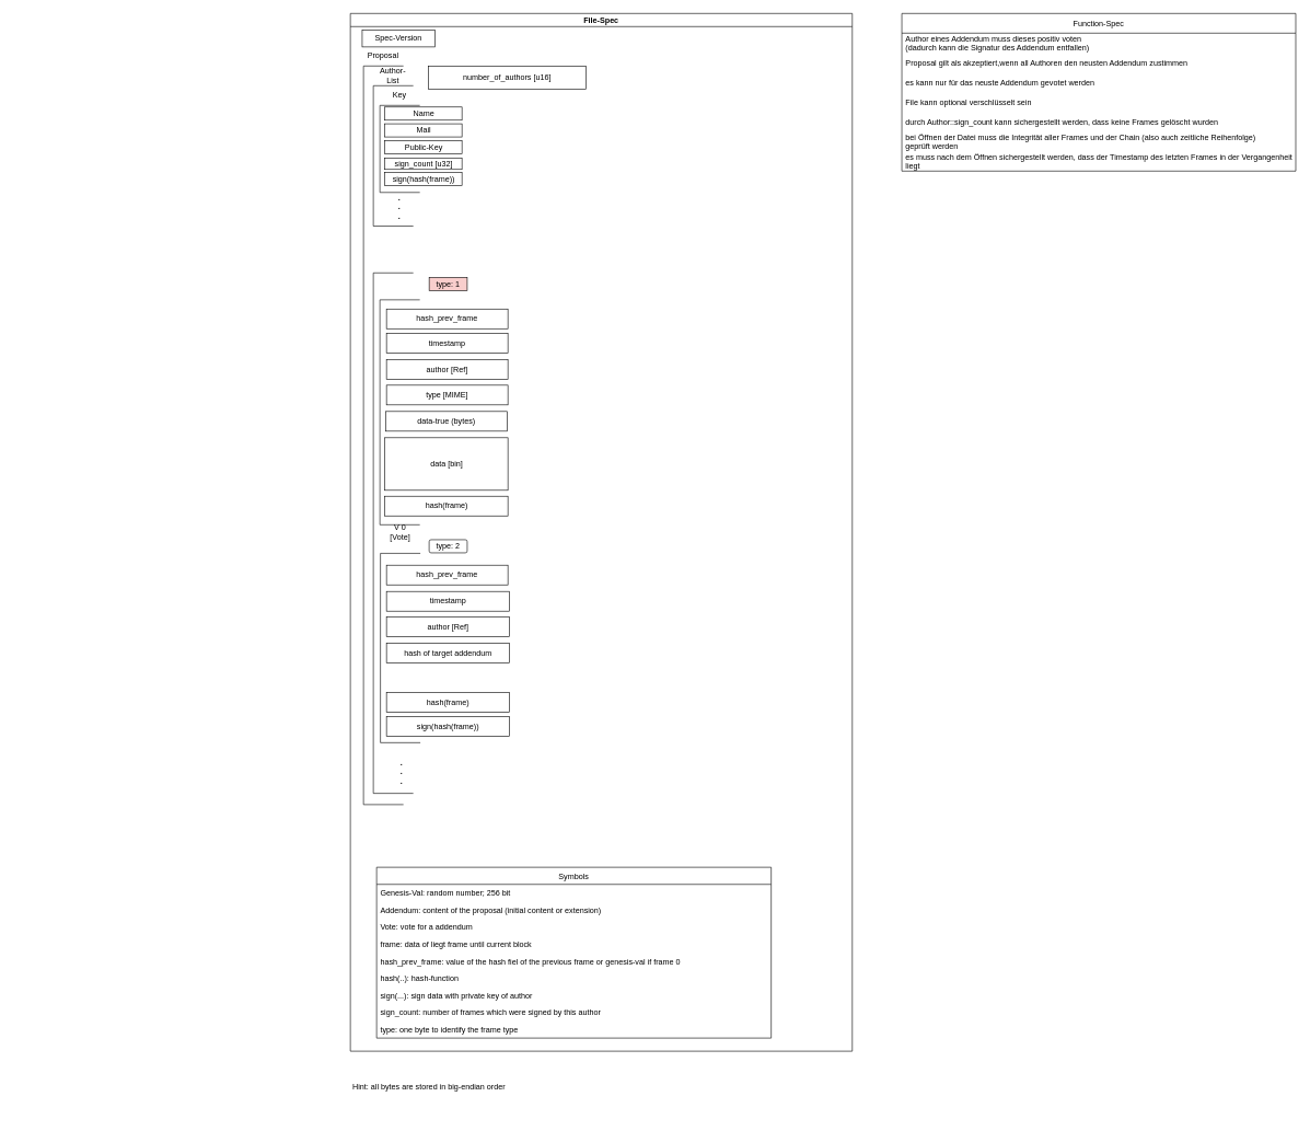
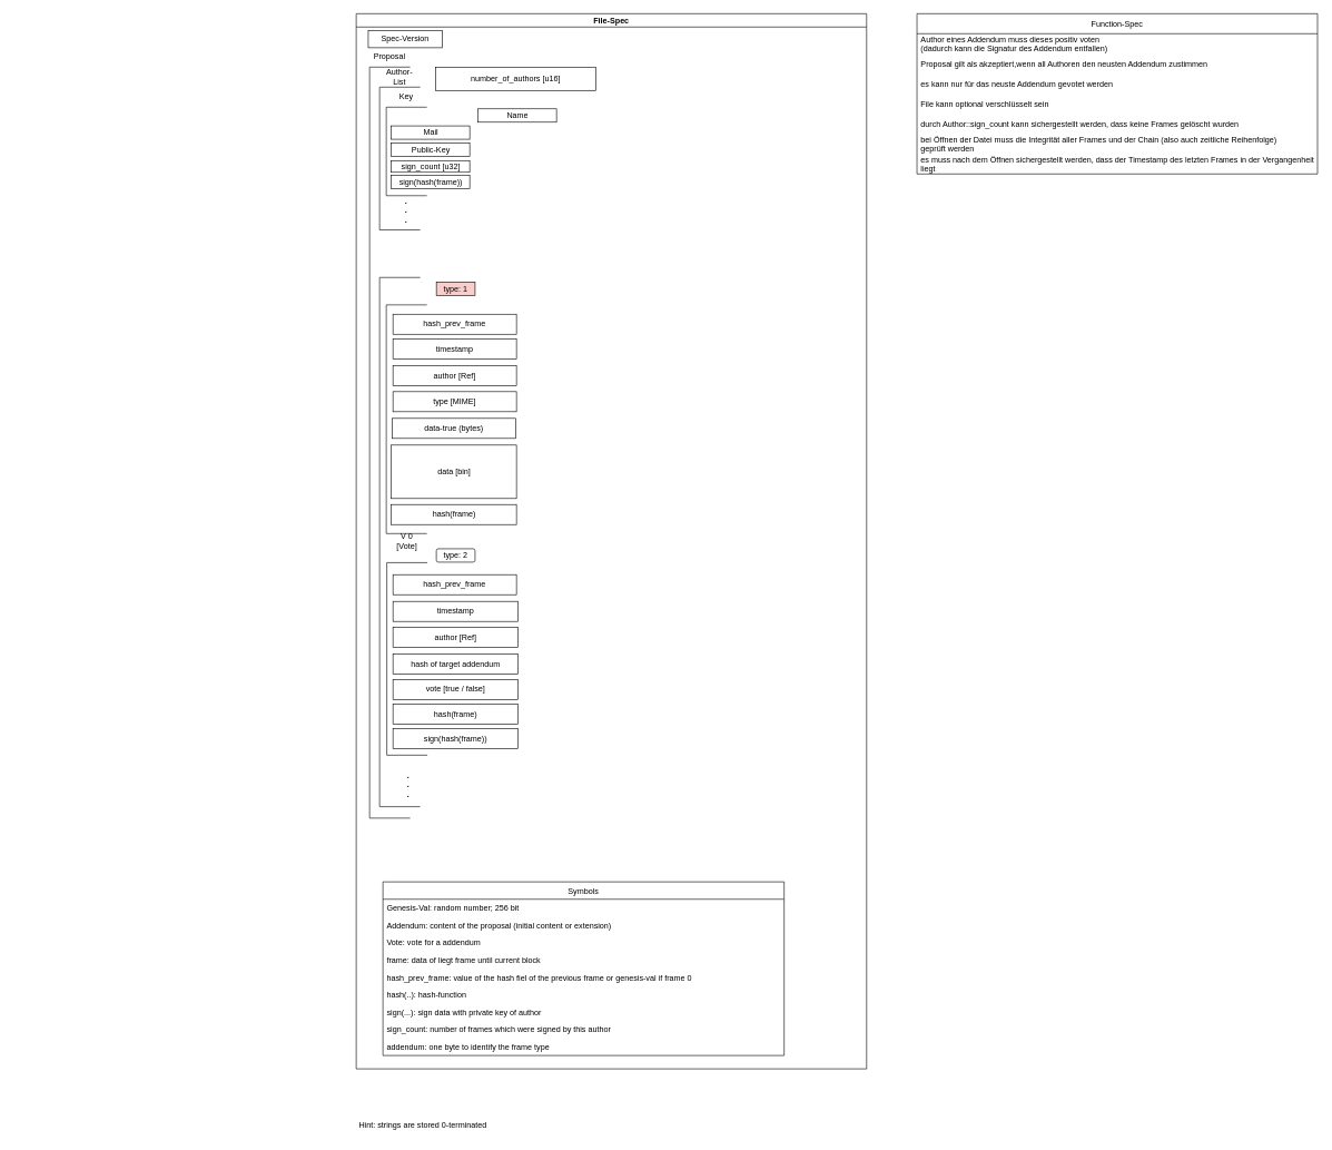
- <mxCell id="9" value="Name" style="text;html=1;strokeColor=default;fillColor=none;align=center;verticalAlign=middle;whiteSpace=wrap;rounded=0;" parent="2" vertex="1"><mxGeometry x="52.5" y="142.5" width="117.5" height="20" as="geometry" /></mxCell>
+ <mxCell id="9" value="Name" style="text;html=1;strokeColor=default;fillColor=none;align=center;verticalAlign=middle;whiteSpace=wrap;rounded=0;" parent="2" vertex="1"><mxGeometry x="182.5" y="142.5" width="117.5" height="20" as="geometry" /></mxCell>
+ <mxCell id="27" value="vote [true / false]" style="text;html=1;strokeColor=default;fillColor=none;align=center;verticalAlign=middle;whiteSpace=wrap;rounded=0;" parent="2" vertex="1"><mxGeometry x="55" y="997" width="187.5" height="30" as="geometry" /></mxCell>
- <mxCell id="38" value="type: one byte to identify the frame type" style="text;strokeColor=none;fillColor=none;align=left;verticalAlign=top;spacingLeft=4;spacingRight=4;overflow=hidden;rotatable=0;points=[[0,0.5],[1,0.5]];portConstraint=eastwest;" parent="29" vertex="1"><mxGeometry y="234" width="601" height="26" as="geometry" /></mxCell>
+ <mxCell id="38" value="addendum: one byte to identify the frame type" style="text;strokeColor=none;fillColor=none;align=left;verticalAlign=top;spacingLeft=4;spacingRight=4;overflow=hidden;rotatable=0;points=[[0,0.5],[1,0.5]];portConstraint=eastwest;" parent="29" vertex="1"><mxGeometry y="234" width="601" height="26" as="geometry" /></mxCell>
- <mxCell id="56" value="Hint: all bytes are stored in big-endian order" style="text;html=1;strokeColor=none;fillColor=none;align=center;verticalAlign=middle;whiteSpace=wrap;rounded=0;" vertex="1" parent="1"><mxGeometry x="533" y="1640" width="240" height="30" as="geometry" /></mxCell>
+ <mxCell id="57" value="Hint: strings are stored 0-terminated" style="text;html=1;strokeColor=none;fillColor=none;align=center;verticalAlign=middle;whiteSpace=wrap;rounded=0;" vertex="1" parent="1"><mxGeometry x="533" y="1670" width="200" height="30" as="geometry" /></mxCell>
